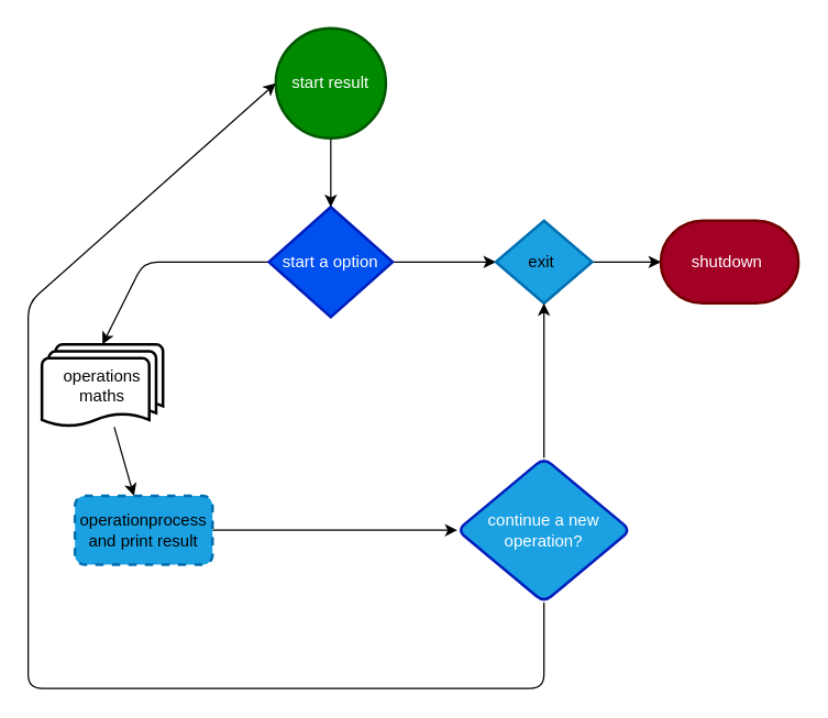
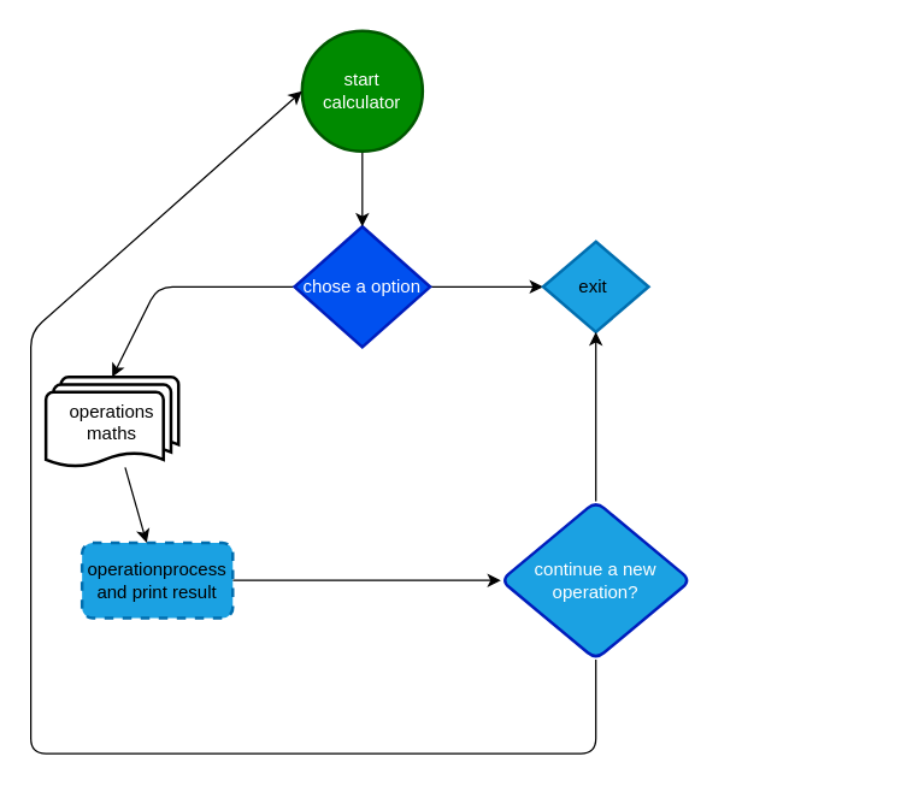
- <mxCell id="6" value="start result" style="strokeWidth=2;html=1;shape=mxgraph.flowchart.start_2;whiteSpace=wrap;fillColor=#008a00;fontColor=#ffffff;strokeColor=#005700;" vertex="1" parent="1"><mxGeometry x="200" y="20" width="80" height="80" as="geometry" /></mxCell>
+ <mxCell id="6" value="start calculator" style="strokeWidth=2;html=1;shape=mxgraph.flowchart.start_2;whiteSpace=wrap;fillColor=#008a00;fontColor=#ffffff;strokeColor=#005700;" vertex="1" parent="1"><mxGeometry x="200" y="20" width="80" height="80" as="geometry" /></mxCell>
- <mxCell id="4" value="start a option" style="strokeWidth=2;html=1;shape=mxgraph.flowchart.decision;whiteSpace=wrap;fillColor=#0050ef;fontColor=#ffffff;strokeColor=#001DBC;" vertex="1" parent="1"><mxGeometry x="195" y="150" width="90" height="80" as="geometry" /></mxCell>
+ <mxCell id="4" value="chose a option" style="strokeWidth=2;html=1;shape=mxgraph.flowchart.decision;whiteSpace=wrap;fillColor=#0050ef;fontColor=#ffffff;strokeColor=#001DBC;" vertex="1" parent="1"><mxGeometry x="195" y="150" width="90" height="80" as="geometry" /></mxCell>
- <mxCell id="9" value="" style="edgeStyle=none;html=1;fontColor=#000000;" edge="1" parent="1" source="10" target="11"><mxGeometry relative="1" as="geometry" /></mxCell>
- <mxCell id="11" value="shutdown&amp;nbsp;" style="strokeWidth=2;html=1;shape=mxgraph.flowchart.terminator;whiteSpace=wrap;strokeColor=#6F0000;fontColor=#ffffff;fillColor=#a20025;" vertex="1" parent="1"><mxGeometry x="480" y="160" width="100" height="60" as="geometry" /></mxCell>
